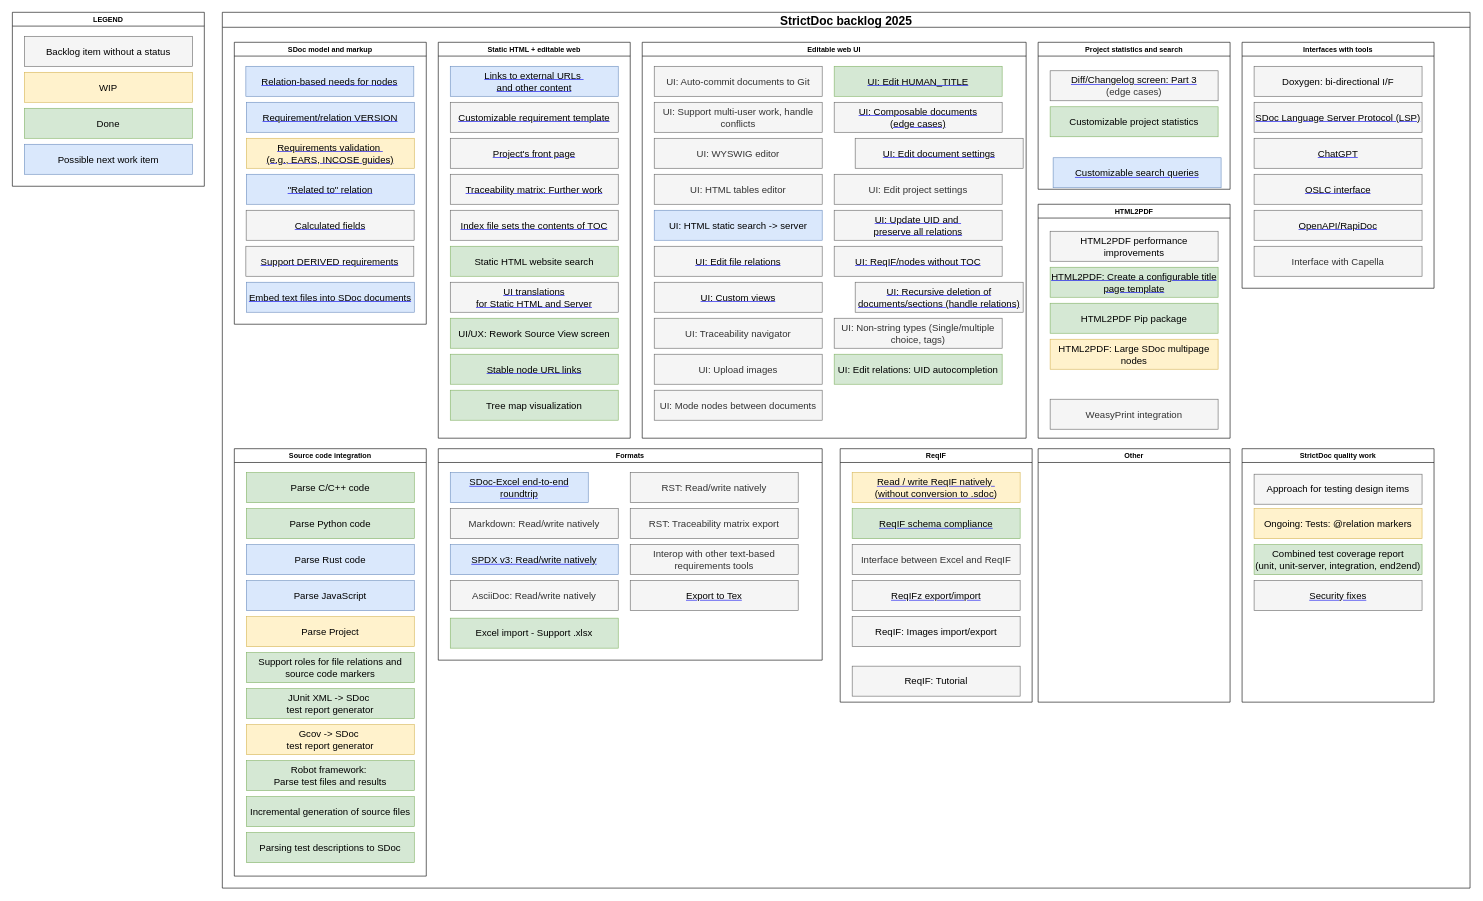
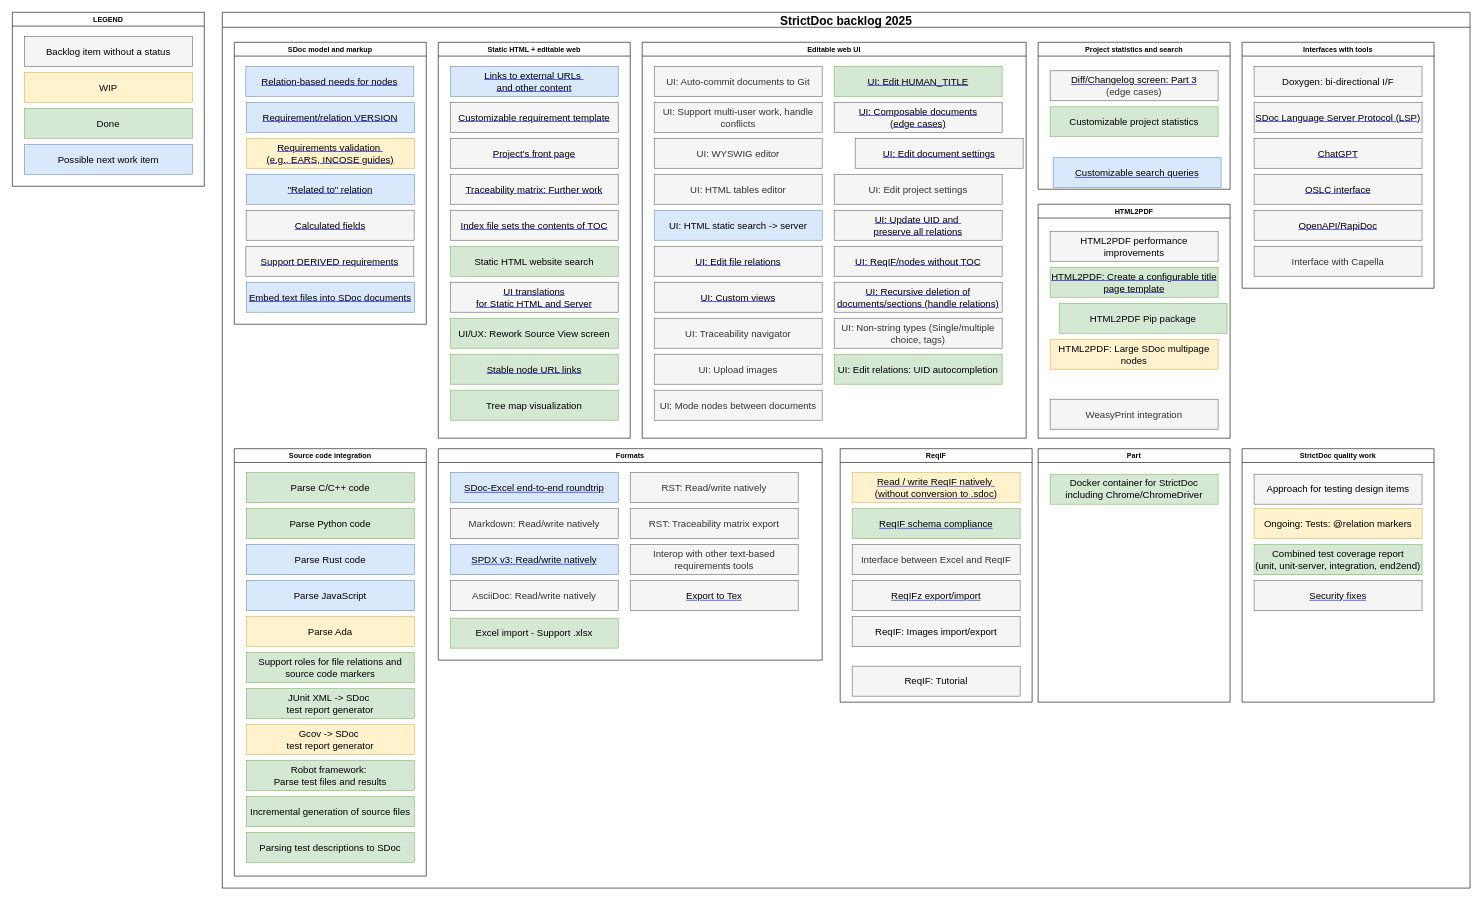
- <mxCell id="44" value="&lt;a href=&quot;https://github.com/strictdoc-project/strictdoc/issues/1001&quot;&gt;&lt;font style=&quot;color: rgb(0, 0, 0);&quot;&gt;UI: Recursive deletion of documents/sections (handle relations)&lt;/font&gt;&lt;/a&gt;" style="text;html=1;strokeColor=#666666;fillColor=#f5f5f5;align=center;verticalAlign=middle;whiteSpace=wrap;rounded=0;fontStyle=0;fontSize=16;fontColor=#333333;" parent="28" vertex="1"><mxGeometry x="355" y="400" width="280" height="50" as="geometry" /></mxCell>
+ <mxCell id="44" value="&lt;a href=&quot;https://github.com/strictdoc-project/strictdoc/issues/1001&quot;&gt;&lt;font style=&quot;color: rgb(0, 0, 0);&quot;&gt;UI: Recursive deletion of documents/sections (handle relations)&lt;/font&gt;&lt;/a&gt;" style="text;html=1;strokeColor=#666666;fillColor=#f5f5f5;align=center;verticalAlign=middle;whiteSpace=wrap;rounded=0;fontStyle=0;fontSize=16;fontColor=#333333;" parent="28" vertex="1"><mxGeometry x="320" y="400" width="280" height="50" as="geometry" /></mxCell>
- <mxCell id="6" value="&lt;font color=&quot;#000000&quot;&gt;HTML2PDF Pip package&lt;/font&gt;" style="text;html=1;strokeColor=#82b366;fillColor=#d5e8d4;align=center;verticalAlign=middle;whiteSpace=wrap;rounded=0;fontStyle=0;fontSize=16;" parent="3" vertex="1"><mxGeometry x="20" y="165" width="280" height="50" as="geometry" /></mxCell>
+ <mxCell id="6" value="&lt;font color=&quot;#000000&quot;&gt;HTML2PDF Pip package&lt;/font&gt;" style="text;html=1;strokeColor=#82b366;fillColor=#d5e8d4;align=center;verticalAlign=middle;whiteSpace=wrap;rounded=0;fontStyle=0;fontSize=16;" parent="3" vertex="1"><mxGeometry x="35" y="165" width="280" height="50" as="geometry" /></mxCell>
- <mxCell id="93" value="Other" style="swimlane;" parent="2" vertex="1"><mxGeometry x="1360" y="727.5" width="320" height="422.5" as="geometry" /></mxCell>
+ <mxCell id="93" value="Part" style="swimlane;" parent="2" vertex="1"><mxGeometry x="1360" y="727.5" width="320" height="422.5" as="geometry" /></mxCell>
- <mxCell id="49" value="&lt;a href=&quot;https://github.com/strictdoc-project/strictdoc/issues/2117&quot;&gt;&lt;font style=&quot;color: rgb(0, 0, 0);&quot;&gt;SDoc-Excel end-to-end roundtrip&lt;/font&gt;&lt;/a&gt;" style="text;html=1;strokeColor=#6c8ebf;fillColor=#dae8fc;align=center;verticalAlign=middle;whiteSpace=wrap;rounded=0;fontStyle=0;fontSize=16;" parent="48" vertex="1"><mxGeometry x="20" y="40" width="230" height="50" as="geometry" /></mxCell>
+ <mxCell id="49" value="&lt;a href=&quot;https://github.com/strictdoc-project/strictdoc/issues/2117&quot;&gt;&lt;font style=&quot;color: rgb(0, 0, 0);&quot;&gt;SDoc-Excel end-to-end roundtrip&lt;/font&gt;&lt;/a&gt;" style="text;html=1;strokeColor=#6c8ebf;fillColor=#dae8fc;align=center;verticalAlign=middle;whiteSpace=wrap;rounded=0;fontStyle=0;fontSize=16;" parent="48" vertex="1"><mxGeometry x="20" y="40" width="280" height="50" as="geometry" /></mxCell>
+ <mxCell id="94" value="&lt;font color=&quot;#000000&quot;&gt;Docker container for StrictDoc&lt;/font&gt;&lt;div&gt;&lt;font color=&quot;#000000&quot;&gt;including Chrome/ChromeDriver&lt;/font&gt;&lt;/div&gt;" style="text;html=1;strokeColor=#82b366;fillColor=#d5e8d4;align=center;verticalAlign=middle;whiteSpace=wrap;rounded=0;fontStyle=0;fontSize=16;" parent="93" vertex="1"><mxGeometry x="20" y="42.5" width="280" height="50" as="geometry" /></mxCell>
- <mxCell id="87" value="Parse Project" style="text;html=1;strokeColor=#d6b656;fillColor=#fff2cc;align=center;verticalAlign=middle;whiteSpace=wrap;rounded=0;fontStyle=0;fontSize=16;" parent="76" vertex="1"><mxGeometry x="20" y="280" width="280" height="50" as="geometry" /></mxCell>
+ <mxCell id="87" value="Parse Ada" style="text;html=1;strokeColor=#d6b656;fillColor=#fff2cc;align=center;verticalAlign=middle;whiteSpace=wrap;rounded=0;fontStyle=0;fontSize=16;" parent="76" vertex="1"><mxGeometry x="20" y="280" width="280" height="50" as="geometry" /></mxCell>
